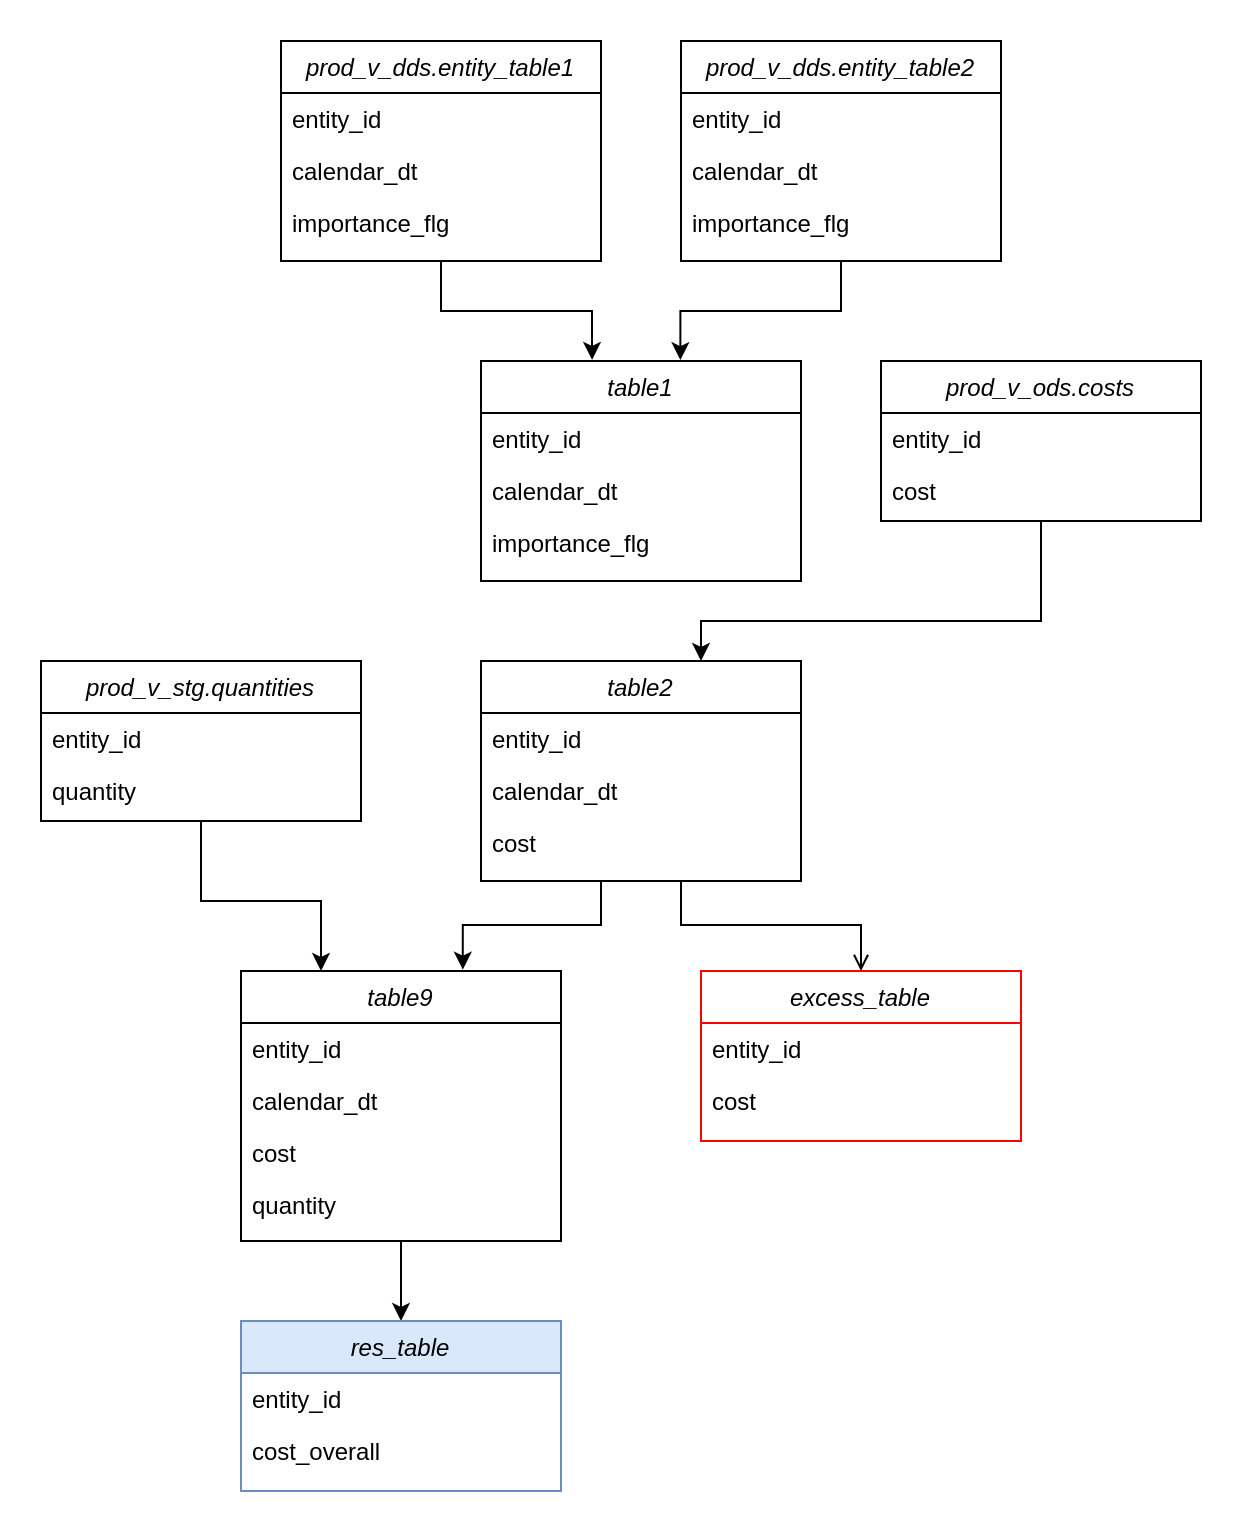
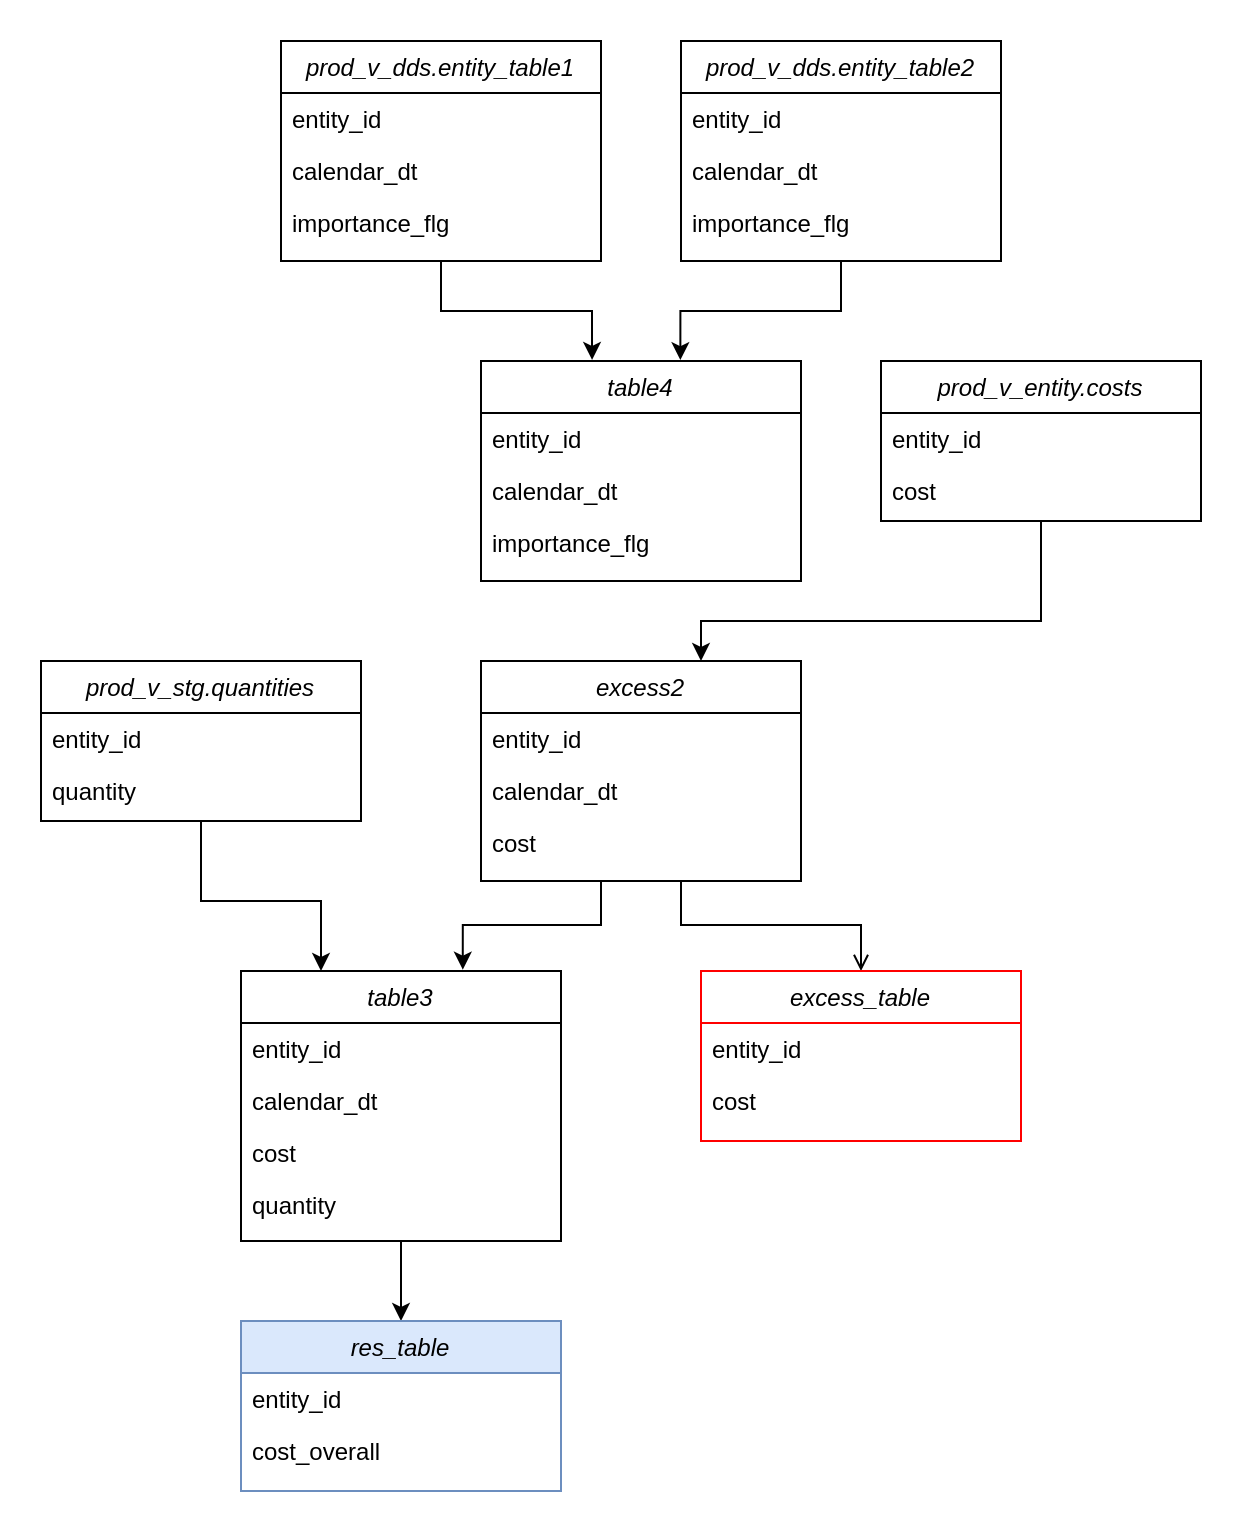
- <mxCell id="11" value="table1" style="swimlane;fontStyle=2;align=center;verticalAlign=top;childLayout=stackLayout;horizontal=1;startSize=26;horizontalStack=0;resizeParent=1;resizeLast=0;collapsible=1;marginBottom=0;rounded=0;shadow=0;strokeWidth=1;" parent="1" vertex="1"><mxGeometry x="240" y="180" width="160" height="110" as="geometry"><mxRectangle x="220" y="120" width="160" height="26" as="alternateBounds" /></mxGeometry></mxCell>
+ <mxCell id="11" value="table4" style="swimlane;fontStyle=2;align=center;verticalAlign=top;childLayout=stackLayout;horizontal=1;startSize=26;horizontalStack=0;resizeParent=1;resizeLast=0;collapsible=1;marginBottom=0;rounded=0;shadow=0;strokeWidth=1;" parent="1" vertex="1"><mxGeometry x="240" y="180" width="160" height="110" as="geometry"><mxRectangle x="220" y="120" width="160" height="26" as="alternateBounds" /></mxGeometry></mxCell>
- <mxCell id="22" value="prod_v_ods.costs" style="swimlane;fontStyle=2;align=center;verticalAlign=top;childLayout=stackLayout;horizontal=1;startSize=26;horizontalStack=0;resizeParent=1;resizeLast=0;collapsible=1;marginBottom=0;rounded=0;shadow=0;strokeWidth=1;" parent="1" vertex="1"><mxGeometry x="440" y="180" width="160" height="80" as="geometry"><mxRectangle x="220" y="120" width="160" height="26" as="alternateBounds" /></mxGeometry></mxCell>
+ <mxCell id="22" value="prod_v_entity.costs" style="swimlane;fontStyle=2;align=center;verticalAlign=top;childLayout=stackLayout;horizontal=1;startSize=26;horizontalStack=0;resizeParent=1;resizeLast=0;collapsible=1;marginBottom=0;rounded=0;shadow=0;strokeWidth=1;" parent="1" vertex="1"><mxGeometry x="440" y="180" width="160" height="80" as="geometry"><mxRectangle x="220" y="120" width="160" height="26" as="alternateBounds" /></mxGeometry></mxCell>
- <mxCell id="17" value="table2" style="swimlane;fontStyle=2;align=center;verticalAlign=top;childLayout=stackLayout;horizontal=1;startSize=26;horizontalStack=0;resizeParent=1;resizeLast=0;collapsible=1;marginBottom=0;rounded=0;shadow=0;strokeWidth=1;" parent="1" vertex="1"><mxGeometry x="240" y="330" width="160" height="110" as="geometry"><mxRectangle x="220" y="120" width="160" height="26" as="alternateBounds" /></mxGeometry></mxCell>
+ <mxCell id="17" value="excess2" style="swimlane;fontStyle=2;align=center;verticalAlign=top;childLayout=stackLayout;horizontal=1;startSize=26;horizontalStack=0;resizeParent=1;resizeLast=0;collapsible=1;marginBottom=0;rounded=0;shadow=0;strokeWidth=1;" parent="1" vertex="1"><mxGeometry x="240" y="330" width="160" height="110" as="geometry"><mxRectangle x="220" y="120" width="160" height="26" as="alternateBounds" /></mxGeometry></mxCell>
- <mxCell id="26" value="table9" style="swimlane;fontStyle=2;align=center;verticalAlign=top;childLayout=stackLayout;horizontal=1;startSize=26;horizontalStack=0;resizeParent=1;resizeLast=0;collapsible=1;marginBottom=0;rounded=0;shadow=0;strokeWidth=1;" parent="1" vertex="1"><mxGeometry x="120" y="485" width="160" height="135" as="geometry"><mxRectangle x="220" y="120" width="160" height="26" as="alternateBounds" /></mxGeometry></mxCell>
+ <mxCell id="26" value="table3" style="swimlane;fontStyle=2;align=center;verticalAlign=top;childLayout=stackLayout;horizontal=1;startSize=26;horizontalStack=0;resizeParent=1;resizeLast=0;collapsible=1;marginBottom=0;rounded=0;shadow=0;strokeWidth=1;" parent="1" vertex="1"><mxGeometry x="120" y="485" width="160" height="135" as="geometry"><mxRectangle x="220" y="120" width="160" height="26" as="alternateBounds" /></mxGeometry></mxCell>
